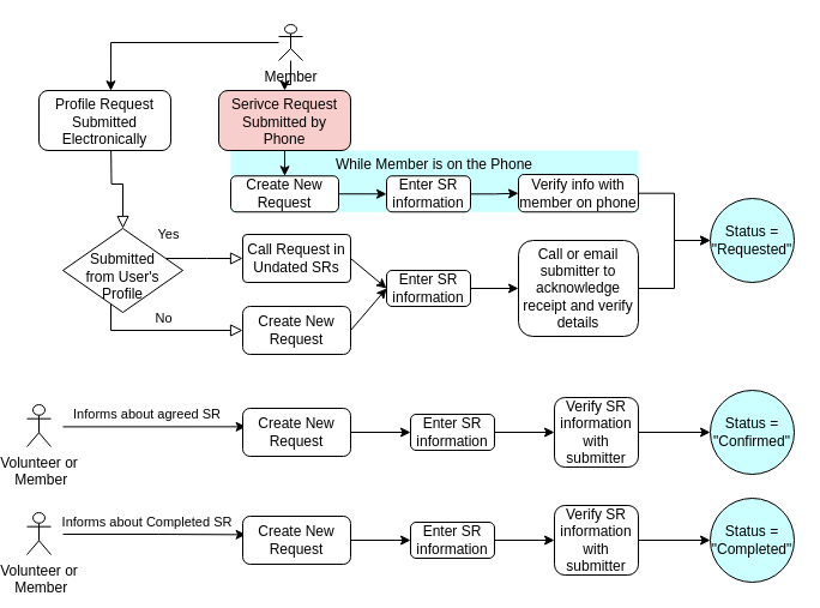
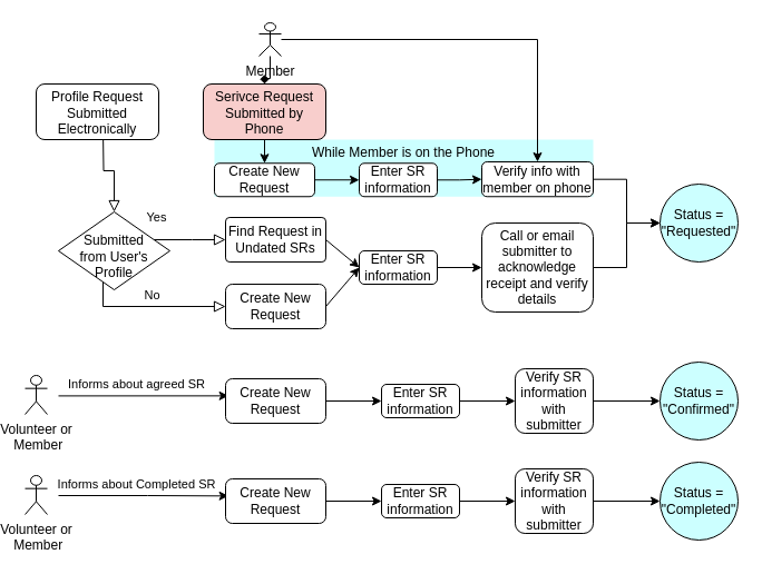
- <mxCell id="25" value="" style="edgeStyle=orthogonalEdgeStyle;rounded=0;orthogonalLoop=1;jettySize=auto;html=1;entryX=0.545;entryY=0.004;entryDx=0;entryDy=0;entryPerimeter=0;" parent="1" source="27" target="10" edge="1"><mxGeometry relative="1" as="geometry" /></mxCell>
+ <mxCell id="25" value="" style="edgeStyle=orthogonalEdgeStyle;rounded=0;orthogonalLoop=1;jettySize=auto;html=1;" parent="1" source="27" target="24" edge="1"><mxGeometry relative="1" as="geometry" /></mxCell>
- <mxCell id="26" style="edgeStyle=orthogonalEdgeStyle;rounded=0;orthogonalLoop=1;jettySize=auto;html=1;entryX=0.5;entryY=0;entryDx=0;entryDy=0;" parent="1" source="27" target="17" edge="1"><mxGeometry relative="1" as="geometry" /></mxCell>
+ <mxCell id="26" style="edgeStyle=orthogonalEdgeStyle;rounded=0;orthogonalLoop=1;jettySize=auto;html=1;entryX=0.5;entryY=0;entryDx=0;entryDy=0;endArrow=diamond;" parent="1" source="27" target="17" edge="1"><mxGeometry relative="1" as="geometry" /></mxCell>
- <mxCell id="9" value="Call Request in Undated SRs" style="rounded=1;whiteSpace=wrap;html=1;fontSize=12;glass=0;strokeWidth=1;shadow=0;arcSize=9;" parent="1" vertex="1"><mxGeometry x="200" y="195" width="90" height="40" as="geometry" /></mxCell>
+ <mxCell id="9" value="Find Request in Undated SRs" style="rounded=1;whiteSpace=wrap;html=1;fontSize=12;glass=0;strokeWidth=1;shadow=0;arcSize=9;" parent="1" vertex="1"><mxGeometry x="200" y="195" width="90" height="40" as="geometry" /></mxCell>
